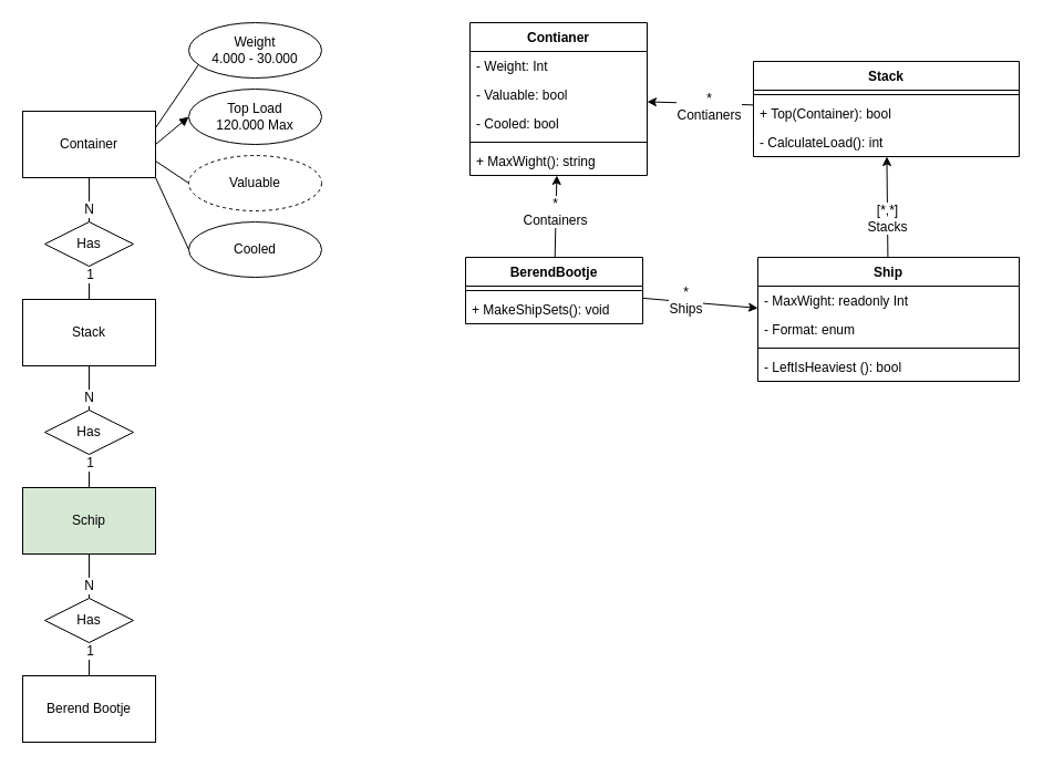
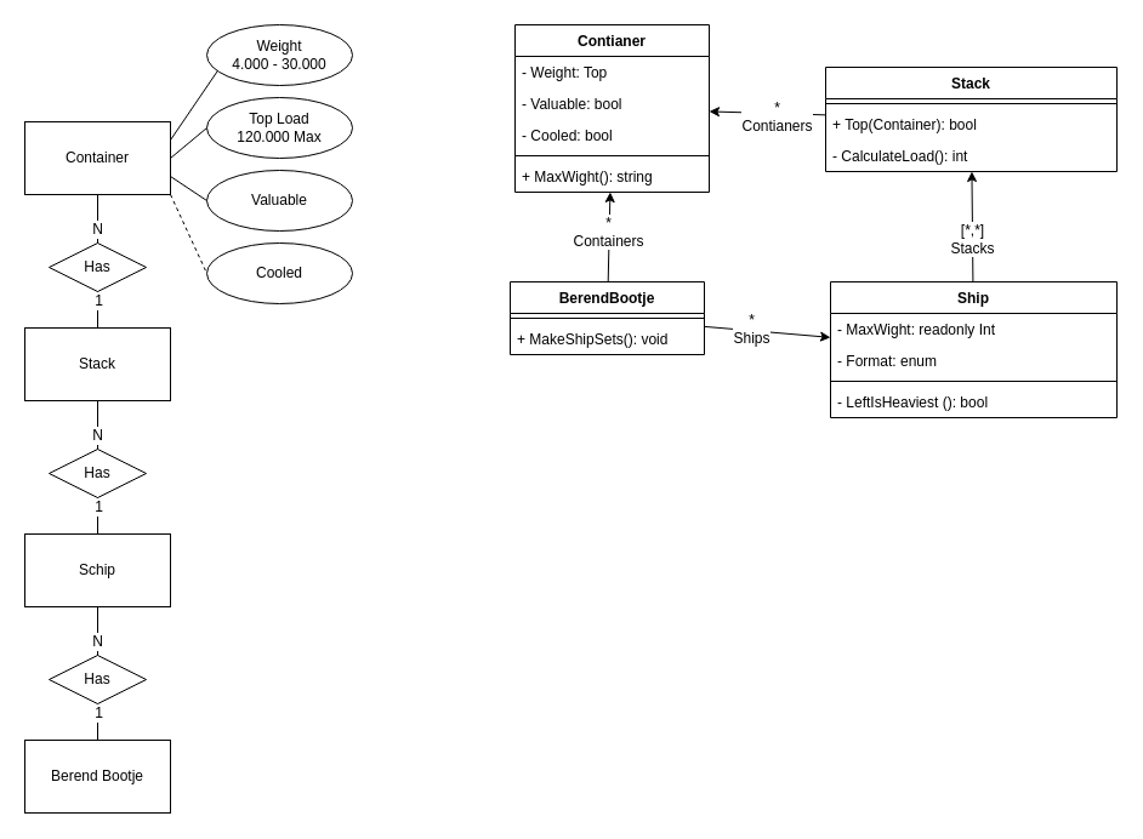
- <mxCell id="39" value="- Weight: Int" style="text;strokeColor=none;fillColor=none;align=left;verticalAlign=top;spacingLeft=4;spacingRight=4;overflow=hidden;rotatable=0;points=[[0,0.5],[1,0.5]];portConstraint=eastwest;" parent="38" vertex="1"><mxGeometry y="26" width="160" height="26" as="geometry" /></mxCell>
+ <mxCell id="39" value="- Weight: Top" style="text;strokeColor=none;fillColor=none;align=left;verticalAlign=top;spacingLeft=4;spacingRight=4;overflow=hidden;rotatable=0;points=[[0,0.5],[1,0.5]];portConstraint=eastwest;" parent="38" vertex="1"><mxGeometry y="26" width="160" height="26" as="geometry" /></mxCell>
- <mxCell id="12" value="" style="endArrow=block;html=1;exitX=1;exitY=0.5;exitDx=0;exitDy=0;entryX=0;entryY=0.5;entryDx=0;entryDy=0;" parent="1" source="2" target="11" edge="1"><mxGeometry width="50" height="50" relative="1" as="geometry"><mxPoint x="200" y="220" as="sourcePoint" /><mxPoint x="250" y="170" as="targetPoint" /></mxGeometry></mxCell>
+ <mxCell id="12" value="" style="endArrow=none;html=1;exitX=1;exitY=0.5;exitDx=0;exitDy=0;entryX=0;entryY=0.5;entryDx=0;entryDy=0;" parent="1" source="2" target="11" edge="1"><mxGeometry width="50" height="50" relative="1" as="geometry"><mxPoint x="200" y="220" as="sourcePoint" /><mxPoint x="250" y="170" as="targetPoint" /></mxGeometry></mxCell>
- <mxCell id="13" value="Valuable" style="ellipse;whiteSpace=wrap;html=1;dashed=1;" parent="1" vertex="1"><mxGeometry x="170" y="140" width="120" height="50" as="geometry" /></mxCell>
+ <mxCell id="13" value="Valuable" style="ellipse;whiteSpace=wrap;html=1;" parent="1" vertex="1"><mxGeometry x="170" y="140" width="120" height="50" as="geometry" /></mxCell>
- <mxCell id="16" value="" style="endArrow=none;html=1;exitX=1;exitY=1;exitDx=0;exitDy=0;entryX=0;entryY=0.5;entryDx=0;entryDy=0;" parent="1" source="2" target="14" edge="1"><mxGeometry width="50" height="50" relative="1" as="geometry"><mxPoint x="270" y="350" as="sourcePoint" /><mxPoint x="310" y="280" as="targetPoint" /></mxGeometry></mxCell>
+ <mxCell id="16" value="" style="endArrow=none;html=1;exitX=1;exitY=1;exitDx=0;exitDy=0;entryX=0;entryY=0.5;entryDx=0;entryDy=0;dashed=1;" parent="1" source="2" target="14" edge="1"><mxGeometry width="50" height="50" relative="1" as="geometry"><mxPoint x="270" y="350" as="sourcePoint" /><mxPoint x="310" y="280" as="targetPoint" /></mxGeometry></mxCell>
- <mxCell id="17" value="Schip" style="rounded=0;whiteSpace=wrap;html=1;fillColor=#d5e8d4;" parent="1" vertex="1"><mxGeometry x="20" y="440" width="120" height="60" as="geometry" /></mxCell>
+ <mxCell id="17" value="Schip" style="rounded=0;whiteSpace=wrap;html=1;" parent="1" vertex="1"><mxGeometry x="20" y="440" width="120" height="60" as="geometry" /></mxCell>
